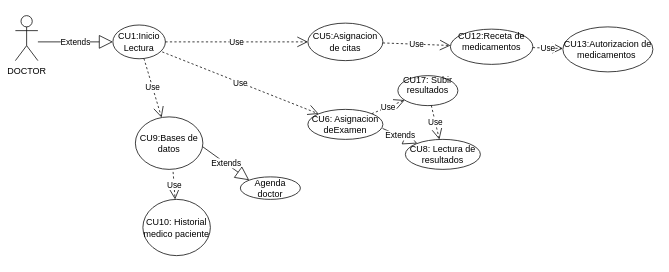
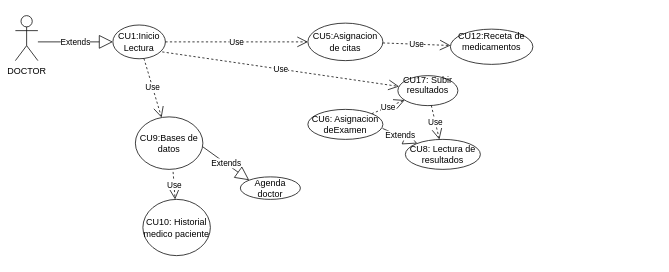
- <mxCell id="18" value="Use" style="endArrow=open;endSize=12;dashed=1;html=1;rounded=0;" edge="1" parent="1" source="15" target="17"><mxGeometry width="160" relative="1" as="geometry"><mxPoint x="670" y="125" as="sourcePoint" /><mxPoint x="830" y="125" as="targetPoint" /></mxGeometry></mxCell>
- <mxCell id="17" value="CU13:Autorizacion de medicamentos&amp;nbsp;" style="ellipse;whiteSpace=wrap;html=1;" vertex="1" parent="1"><mxGeometry x="750" y="35" width="120" height="60" as="geometry" /></mxCell>
- <mxCell id="7" value="Use" style="endArrow=open;endSize=12;dashed=1;html=1;rounded=0;exitX=0.94;exitY=0.797;exitDx=0;exitDy=0;exitPerimeter=0;" edge="1" parent="1" source="3" target="9"><mxGeometry width="160" relative="1" as="geometry"><mxPoint x="200" y="85" as="sourcePoint" /><mxPoint x="280.64" y="110.44" as="targetPoint" /></mxGeometry></mxCell>
+ <mxCell id="7" value="Use" style="endArrow=open;endSize=12;dashed=1;html=1;rounded=0;exitX=0.94;exitY=0.797;exitDx=0;exitDy=0;exitPerimeter=0;" edge="1" parent="1" source="3" target="19"><mxGeometry width="160" relative="1" as="geometry"><mxPoint x="200" y="85" as="sourcePoint" /><mxPoint x="280.64" y="110.44" as="targetPoint" /></mxGeometry></mxCell>
